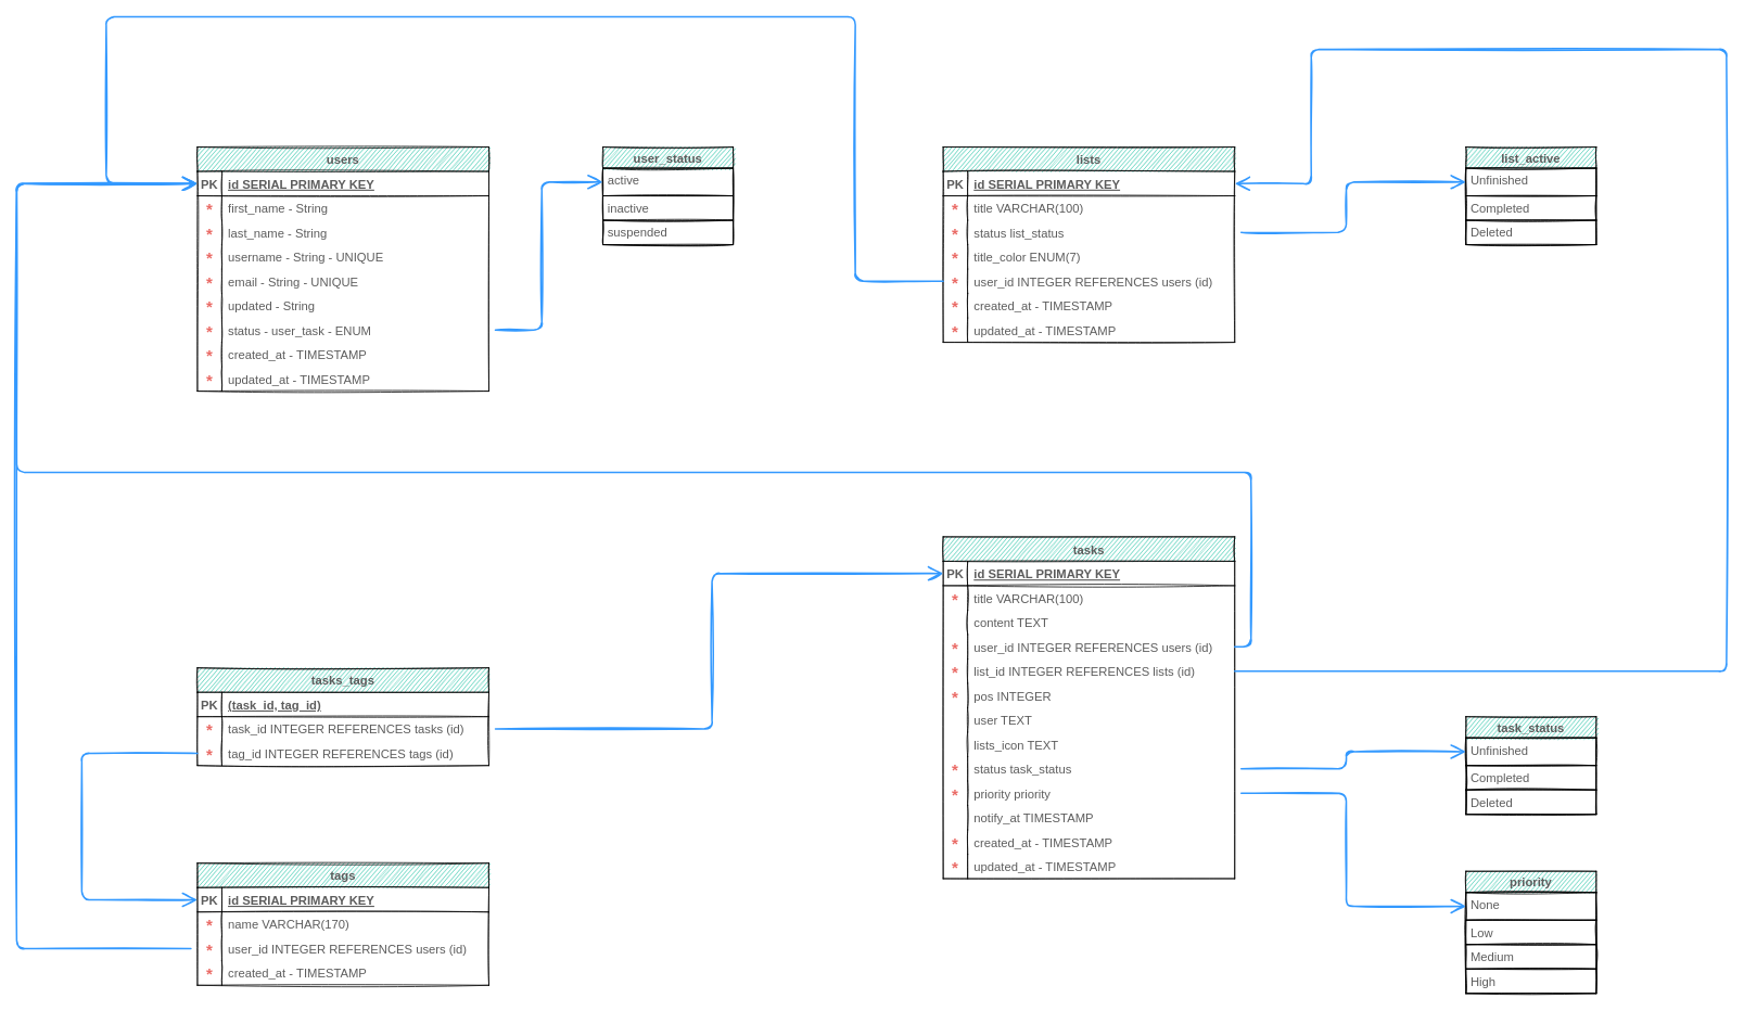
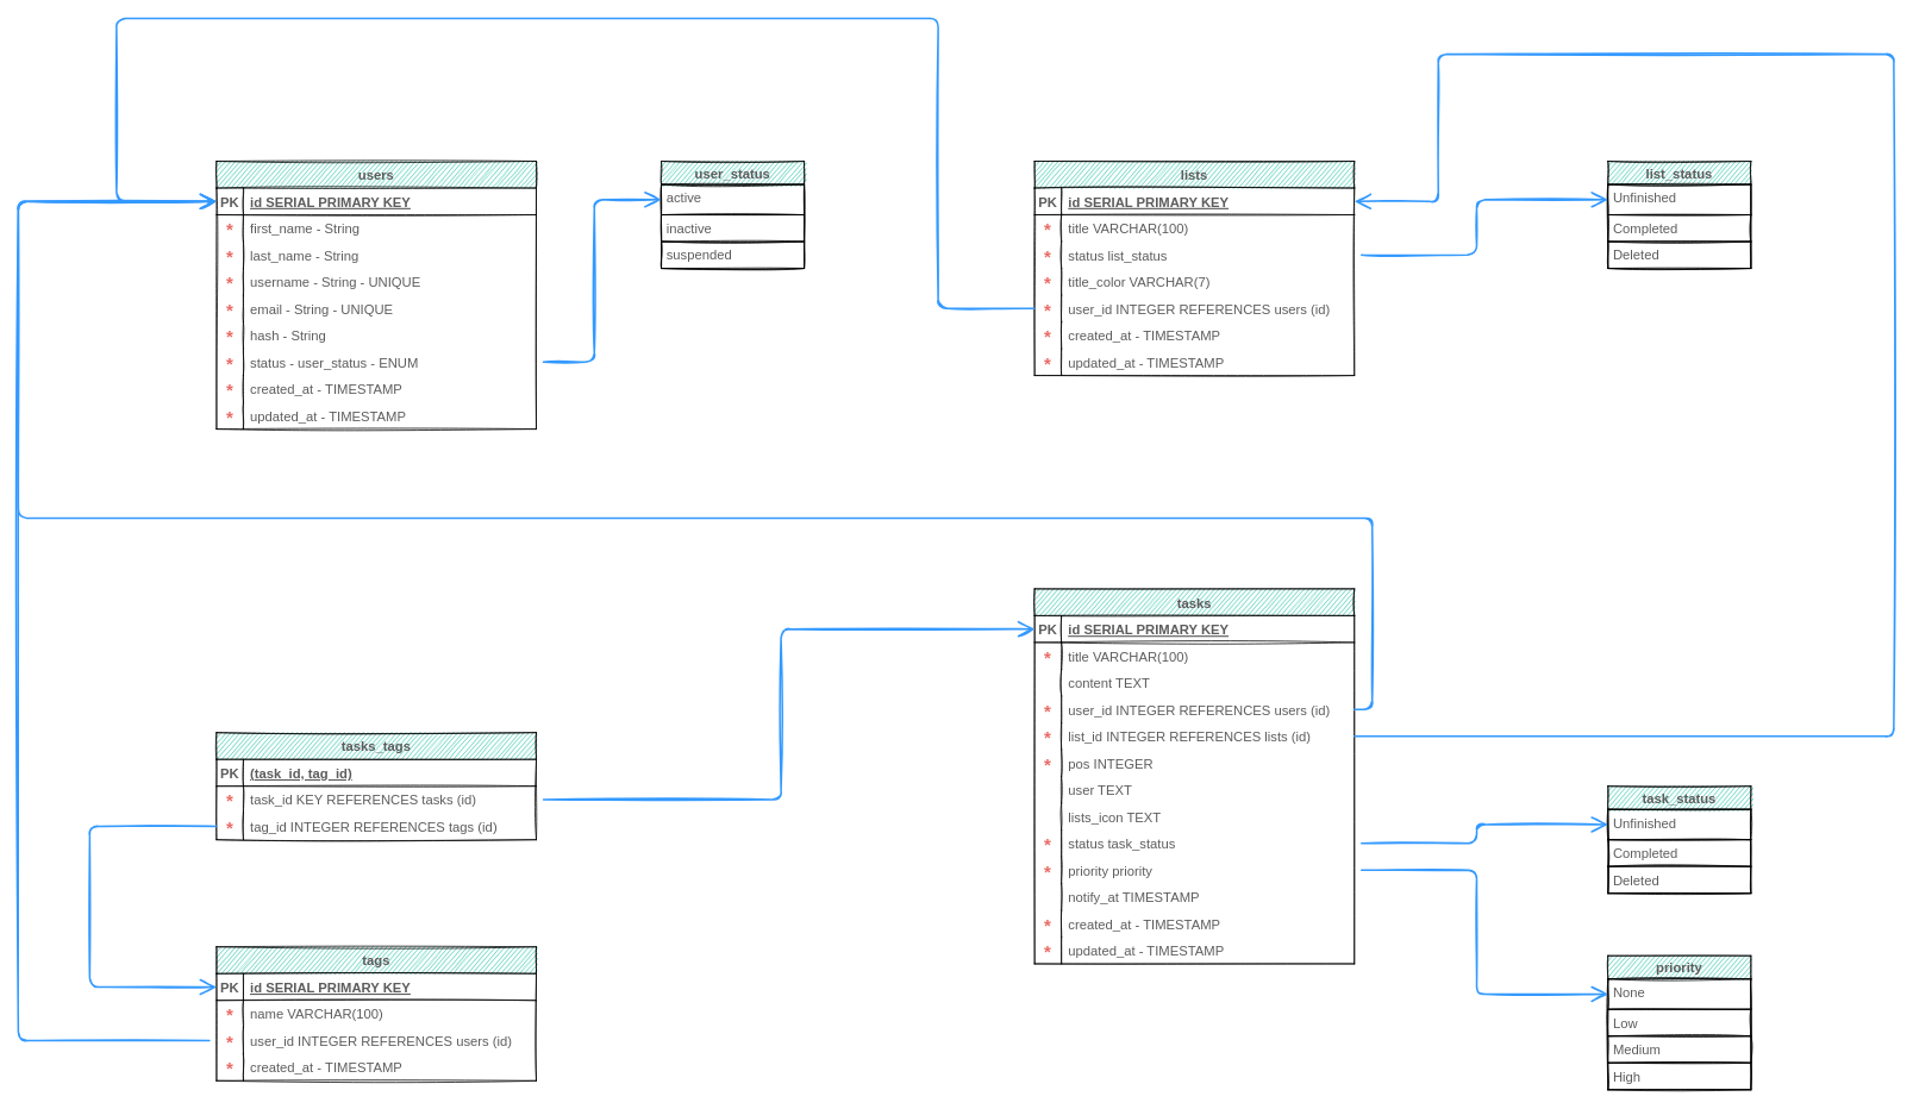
- <mxCell id="44" value="list_active" style="swimlane;fontStyle=1;childLayout=stackLayout;horizontal=1;startSize=26;horizontalStack=0;resizeParent=1;resizeParentMax=0;resizeLast=0;collapsible=1;marginBottom=0;align=center;fontSize=15;hachureGap=4;strokeColor=default;fontFamily=Helvetica;fontColor=#5C5C5C;fillColor=#21C0A5;sketch=1;strokeWidth=1;swimlaneLine=1;" parent="1" vertex="1"><mxGeometry x="1800" y="180" width="160" height="120" as="geometry" /></mxCell>
+ <mxCell id="44" value="list_status" style="swimlane;fontStyle=1;childLayout=stackLayout;horizontal=1;startSize=26;horizontalStack=0;resizeParent=1;resizeParentMax=0;resizeLast=0;collapsible=1;marginBottom=0;align=center;fontSize=15;hachureGap=4;strokeColor=default;fontFamily=Helvetica;fontColor=#5C5C5C;fillColor=#21C0A5;sketch=1;strokeWidth=1;swimlaneLine=1;" parent="1" vertex="1"><mxGeometry x="1800" y="180" width="160" height="120" as="geometry" /></mxCell>
- <mxCell id="60" value="title_color ENUM(7)" style="shape=partialRectangle;connectable=0;fillColor=none;top=0;left=0;bottom=0;right=0;align=left;spacingLeft=6;overflow=hidden;rounded=0;strokeColor=default;fontColor=#5C5C5C;fontSize=15;fontFamily=Helvetica;sketch=1;strokeWidth=1;swimlaneLine=1;" parent="58" vertex="1"><mxGeometry x="30" width="328" height="30" as="geometry"><mxRectangle width="328" height="30" as="alternateBounds" /></mxGeometry></mxCell>
+ <mxCell id="60" value="title_color VARCHAR(7)" style="shape=partialRectangle;connectable=0;fillColor=none;top=0;left=0;bottom=0;right=0;align=left;spacingLeft=6;overflow=hidden;rounded=0;strokeColor=default;fontColor=#5C5C5C;fontSize=15;fontFamily=Helvetica;sketch=1;strokeWidth=1;swimlaneLine=1;" parent="58" vertex="1"><mxGeometry x="30" width="328" height="30" as="geometry"><mxRectangle width="328" height="30" as="alternateBounds" /></mxGeometry></mxCell>
- <mxCell id="20" value="updated - String" style="shape=partialRectangle;connectable=0;fillColor=none;top=0;left=0;bottom=0;right=0;align=left;spacingLeft=6;overflow=hidden;rounded=0;strokeColor=default;fontColor=#5C5C5C;fontSize=15;fontFamily=Helvetica;sketch=1;strokeWidth=1;swimlaneLine=1;" parent="18" vertex="1"><mxGeometry x="30" width="328" height="30" as="geometry"><mxRectangle width="328" height="30" as="alternateBounds" /></mxGeometry></mxCell>
+ <mxCell id="20" value="hash - String" style="shape=partialRectangle;connectable=0;fillColor=none;top=0;left=0;bottom=0;right=0;align=left;spacingLeft=6;overflow=hidden;rounded=0;strokeColor=default;fontColor=#5C5C5C;fontSize=15;fontFamily=Helvetica;sketch=1;strokeWidth=1;swimlaneLine=1;" parent="18" vertex="1"><mxGeometry x="30" width="328" height="30" as="geometry"><mxRectangle width="328" height="30" as="alternateBounds" /></mxGeometry></mxCell>
- <mxCell id="23" value="status - user_task - ENUM" style="shape=partialRectangle;connectable=0;fillColor=none;top=0;left=0;bottom=0;right=0;align=left;spacingLeft=6;overflow=hidden;rounded=0;strokeColor=default;fontColor=#5C5C5C;fontSize=15;fontFamily=Helvetica;sketch=1;strokeWidth=1;swimlaneLine=1;" parent="21" vertex="1"><mxGeometry x="30" width="328" height="30" as="geometry"><mxRectangle width="328" height="30" as="alternateBounds" /></mxGeometry></mxCell>
+ <mxCell id="23" value="status - user_status - ENUM" style="shape=partialRectangle;connectable=0;fillColor=none;top=0;left=0;bottom=0;right=0;align=left;spacingLeft=6;overflow=hidden;rounded=0;strokeColor=default;fontColor=#5C5C5C;fontSize=15;fontFamily=Helvetica;sketch=1;strokeWidth=1;swimlaneLine=1;" parent="21" vertex="1"><mxGeometry x="30" width="328" height="30" as="geometry"><mxRectangle width="328" height="30" as="alternateBounds" /></mxGeometry></mxCell>
- <mxCell id="91" value="task_id INTEGER REFERENCES tasks (id)" style="shape=partialRectangle;connectable=0;fillColor=none;top=0;left=0;bottom=0;right=0;align=left;spacingLeft=6;overflow=hidden;rounded=0;strokeColor=default;fontColor=#5C5C5C;fontSize=15;fontFamily=Helvetica;sketch=1;strokeWidth=1;swimlaneLine=1;" parent="89" vertex="1"><mxGeometry x="30" width="328" height="30" as="geometry"><mxRectangle width="328" height="30" as="alternateBounds" /></mxGeometry></mxCell>
+ <mxCell id="91" value="task_id KEY REFERENCES tasks (id)" style="shape=partialRectangle;connectable=0;fillColor=none;top=0;left=0;bottom=0;right=0;align=left;spacingLeft=6;overflow=hidden;rounded=0;strokeColor=default;fontColor=#5C5C5C;fontSize=15;fontFamily=Helvetica;sketch=1;strokeWidth=1;swimlaneLine=1;" parent="89" vertex="1"><mxGeometry x="30" width="328" height="30" as="geometry"><mxRectangle width="328" height="30" as="alternateBounds" /></mxGeometry></mxCell>
- <mxCell id="77" value="name VARCHAR(170)" style="shape=partialRectangle;connectable=0;fillColor=none;top=0;left=0;bottom=0;right=0;align=left;spacingLeft=6;overflow=hidden;rounded=0;strokeColor=default;fontColor=#5C5C5C;fontSize=15;fontFamily=Helvetica;sketch=1;strokeWidth=1;swimlaneLine=1;" parent="75" vertex="1"><mxGeometry x="30" width="328" height="30" as="geometry"><mxRectangle width="328" height="30" as="alternateBounds" /></mxGeometry></mxCell>
+ <mxCell id="77" value="name VARCHAR(100)" style="shape=partialRectangle;connectable=0;fillColor=none;top=0;left=0;bottom=0;right=0;align=left;spacingLeft=6;overflow=hidden;rounded=0;strokeColor=default;fontColor=#5C5C5C;fontSize=15;fontFamily=Helvetica;sketch=1;strokeWidth=1;swimlaneLine=1;" parent="75" vertex="1"><mxGeometry x="30" width="328" height="30" as="geometry"><mxRectangle width="328" height="30" as="alternateBounds" /></mxGeometry></mxCell>
